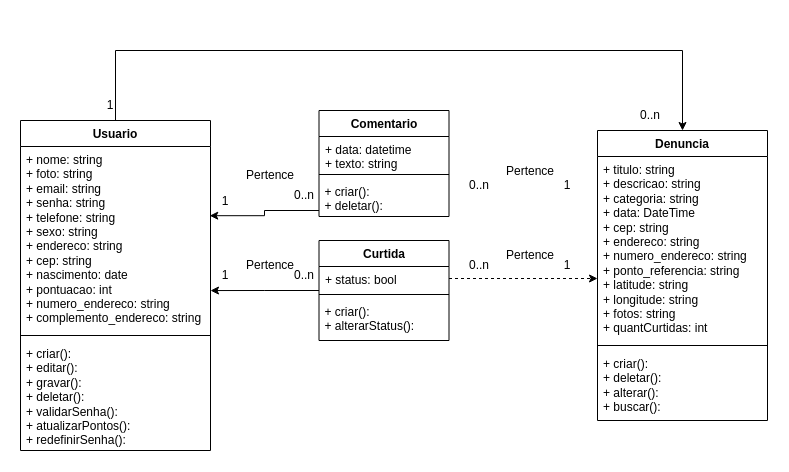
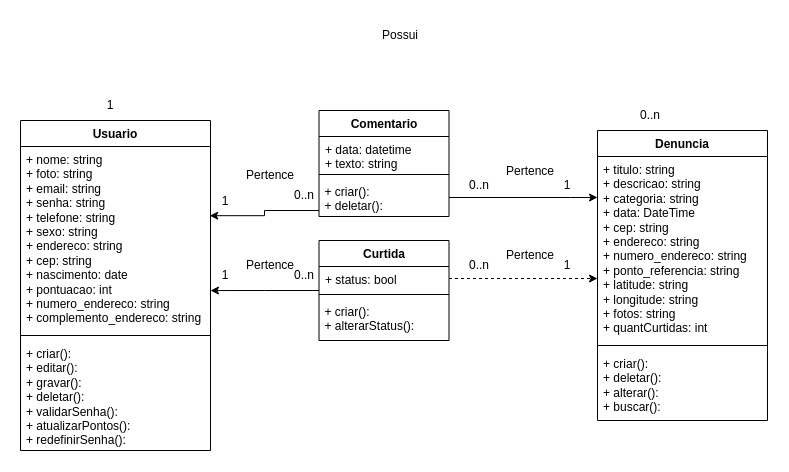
+ <mxCell id="29" value="Possui" style="text;html=1;align=center;verticalAlign=middle;whiteSpace=wrap;rounded=0;" vertex="1" parent="1"><mxGeometry x="370" y="20" width="60" height="30" as="geometry" /></mxCell>
- <mxCell id="28" value="" style="endArrow=classic;endFill=1;endSize=6;html=1;rounded=0;entryX=0.5;entryY=0;entryDx=0;entryDy=0;exitX=0.5;exitY=0;exitDx=0;exitDy=0;" edge="1" parent="1" source="2" target="6"><mxGeometry width="160" relative="1" as="geometry"><mxPoint x="310" y="50" as="sourcePoint" /><mxPoint x="458" y="50" as="targetPoint" /><Array as="points"><mxPoint x="115" y="50" /><mxPoint x="682" y="50" /></Array></mxGeometry></mxCell>
+ <mxCell id="35" style="edgeStyle=orthogonalEdgeStyle;rounded=0;orthogonalLoop=1;jettySize=auto;html=1;endArrow=classic;endFill=1;" edge="1" parent="1" source="13" target="6"><mxGeometry relative="1" as="geometry"><Array as="points"><mxPoint x="570" y="197" /><mxPoint x="570" y="197" /></Array></mxGeometry></mxCell>
